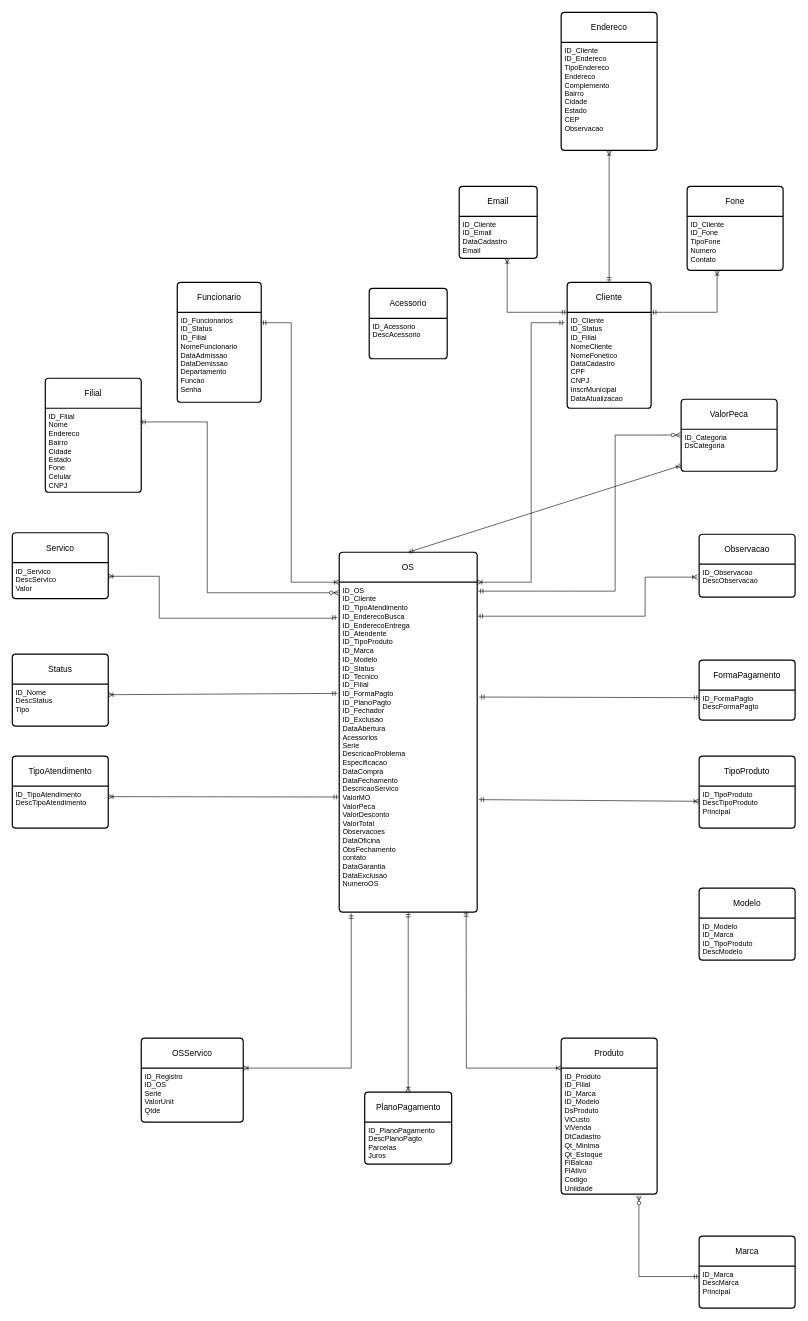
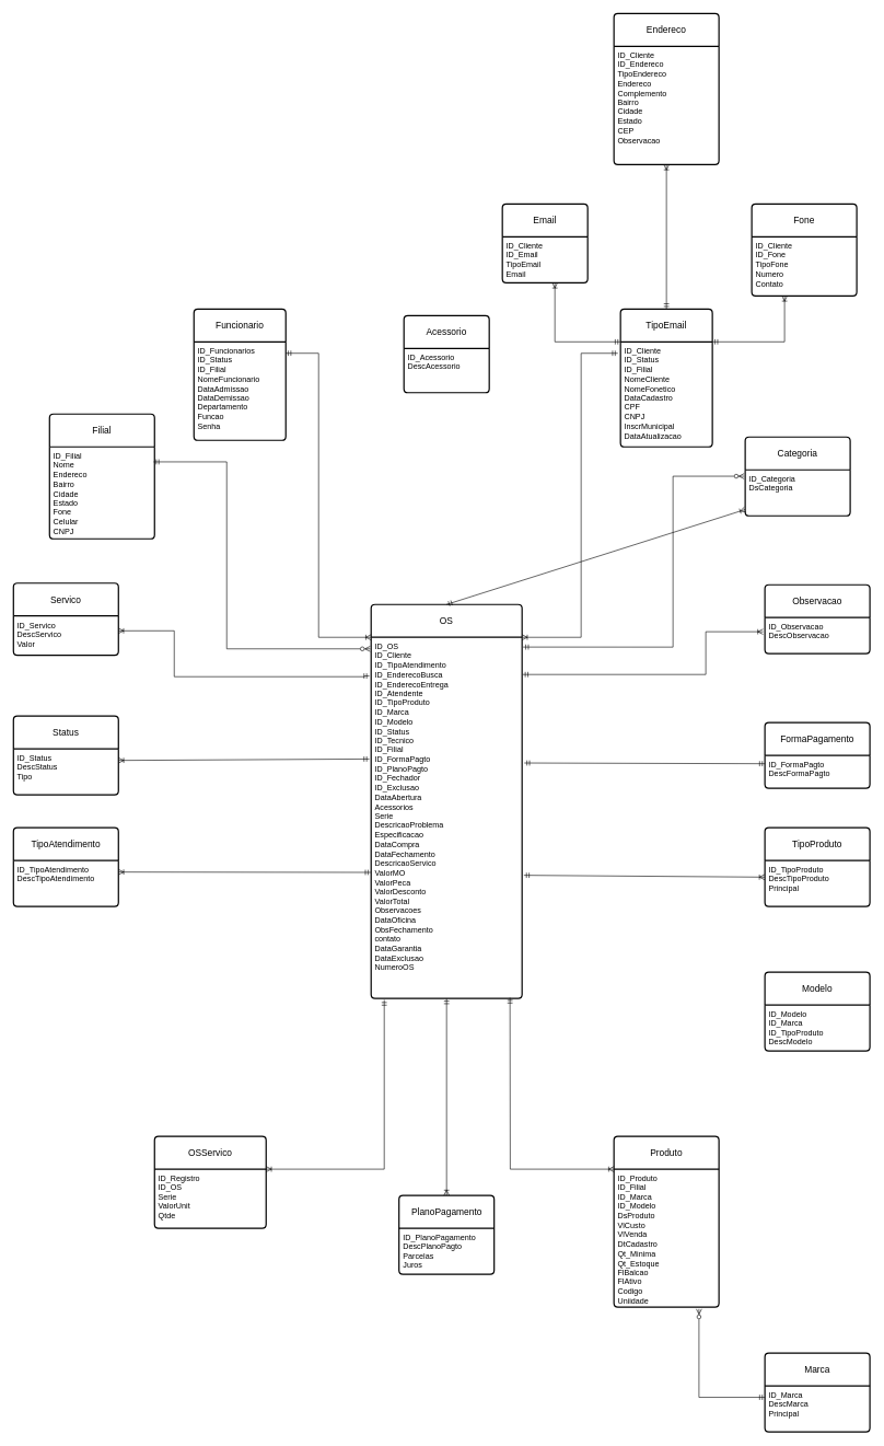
- <mxCell id="29" value="ID_Cliente&lt;div&gt;ID_Email&lt;/div&gt;&lt;div&gt;DataCadastro&lt;/div&gt;&lt;div&gt;Email&lt;/div&gt;" style="align=left;strokeColor=none;fillColor=none;spacingLeft=4;fontSize=12;verticalAlign=top;resizable=0;rotatable=0;part=1;html=1;" vertex="1" parent="28"><mxGeometry y="50" width="130" height="70" as="geometry" /></mxCell>
+ <mxCell id="29" value="ID_Cliente&lt;div&gt;ID_Email&lt;/div&gt;&lt;div&gt;TipoEmail&lt;/div&gt;&lt;div&gt;Email&lt;/div&gt;" style="align=left;strokeColor=none;fillColor=none;spacingLeft=4;fontSize=12;verticalAlign=top;resizable=0;rotatable=0;part=1;html=1;" vertex="1" parent="28"><mxGeometry y="50" width="130" height="70" as="geometry" /></mxCell>
- <mxCell id="54" value="Cliente" style="swimlane;childLayout=stackLayout;horizontal=1;startSize=50;horizontalStack=0;rounded=1;fontSize=14;fontStyle=0;strokeWidth=2;resizeParent=0;resizeLast=1;shadow=0;dashed=0;align=center;arcSize=4;whiteSpace=wrap;html=1;" vertex="1" parent="1"><mxGeometry x="945" y="470" width="140" height="210" as="geometry" /></mxCell>
+ <mxCell id="54" value="TipoEmail" style="swimlane;childLayout=stackLayout;horizontal=1;startSize=50;horizontalStack=0;rounded=1;fontSize=14;fontStyle=0;strokeWidth=2;resizeParent=0;resizeLast=1;shadow=0;dashed=0;align=center;arcSize=4;whiteSpace=wrap;html=1;" vertex="1" parent="1"><mxGeometry x="945" y="470" width="140" height="210" as="geometry" /></mxCell>
- <mxCell id="52" value="ValorPeca" style="swimlane;childLayout=stackLayout;horizontal=1;startSize=50;horizontalStack=0;rounded=1;fontSize=14;fontStyle=0;strokeWidth=2;resizeParent=0;resizeLast=1;shadow=0;dashed=0;align=center;arcSize=4;whiteSpace=wrap;html=1;" vertex="1" parent="1"><mxGeometry x="1135" y="665" width="160" height="120" as="geometry" /></mxCell>
+ <mxCell id="52" value="Categoria" style="swimlane;childLayout=stackLayout;horizontal=1;startSize=50;horizontalStack=0;rounded=1;fontSize=14;fontStyle=0;strokeWidth=2;resizeParent=0;resizeLast=1;shadow=0;dashed=0;align=center;arcSize=4;whiteSpace=wrap;html=1;" vertex="1" parent="1"><mxGeometry x="1135" y="665" width="160" height="120" as="geometry" /></mxCell>
- <mxCell id="11" value="ID_Nome&lt;div&gt;DescStatus&lt;/div&gt;&lt;div&gt;Tipo&lt;/div&gt;" style="align=left;strokeColor=none;fillColor=none;spacingLeft=4;fontSize=12;verticalAlign=top;resizable=0;rotatable=0;part=1;html=1;" vertex="1" parent="10"><mxGeometry y="50" width="160" height="70" as="geometry" /></mxCell>
+ <mxCell id="11" value="ID_Status&lt;div&gt;DescStatus&lt;/div&gt;&lt;div&gt;Tipo&lt;/div&gt;" style="align=left;strokeColor=none;fillColor=none;spacingLeft=4;fontSize=12;verticalAlign=top;resizable=0;rotatable=0;part=1;html=1;" vertex="1" parent="10"><mxGeometry y="50" width="160" height="70" as="geometry" /></mxCell>
